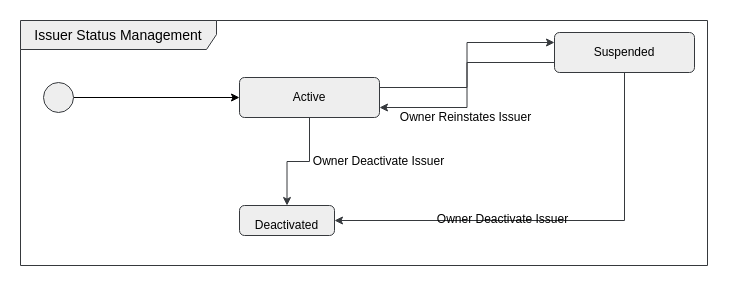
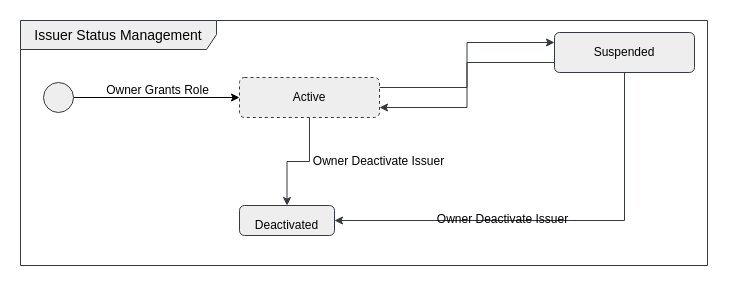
+ <mxCell id="15" value="Owner Grants Role" style="text;html=1;align=center;verticalAlign=middle;resizable=0;points=[];autosize=1;fillColor=none;fontColor=light-dark(#000000,#000000);" vertex="1" parent="2"><mxGeometry x="76" y="57" width="121" height="26" as="geometry" /></mxCell>
- <mxCell id="5" value="Active" style="html=1;align=center;verticalAlign=top;rounded=1;absoluteArcSize=1;arcSize=10;dashed=0;fillColor=#eeeeee;strokeColor=#36393d;fontColor=light-dark(#000000,#000000);whiteSpace=wrap;spacingTop=6;" vertex="1" parent="2"><mxGeometry x="219" y="57" width="140" height="40" as="geometry" /></mxCell>
+ <mxCell id="5" value="Active" style="html=1;align=center;verticalAlign=top;rounded=1;absoluteArcSize=1;arcSize=10;dashed=1;fillColor=#eeeeee;strokeColor=#36393d;fontColor=light-dark(#000000,#000000);whiteSpace=wrap;spacingTop=6;" vertex="1" parent="2"><mxGeometry x="219" y="57" width="140" height="40" as="geometry" /></mxCell>
- <mxCell id="11" value="Owner Reinstates Issuer" style="text;html=1;align=center;verticalAlign=middle;resizable=0;points=[];autosize=1;fillColor=none;fontColor=light-dark(#000000,#000000);" vertex="1" parent="2"><mxGeometry x="370" y="84" width="149" height="26" as="geometry" /></mxCell>
